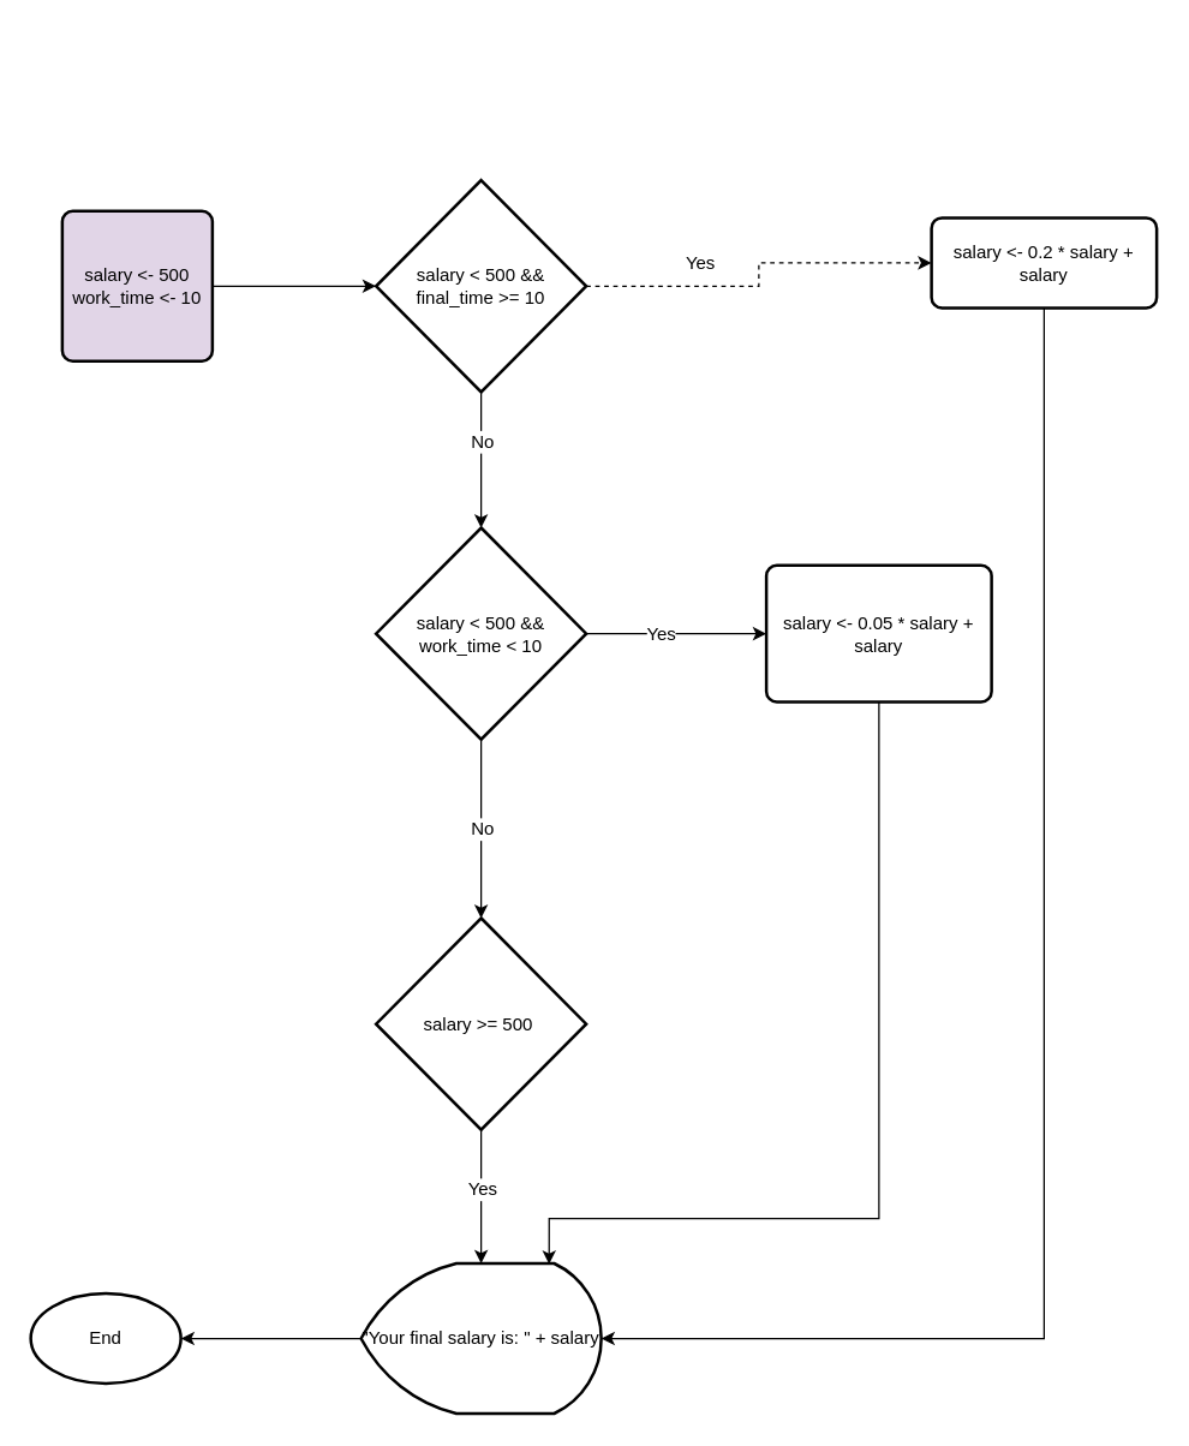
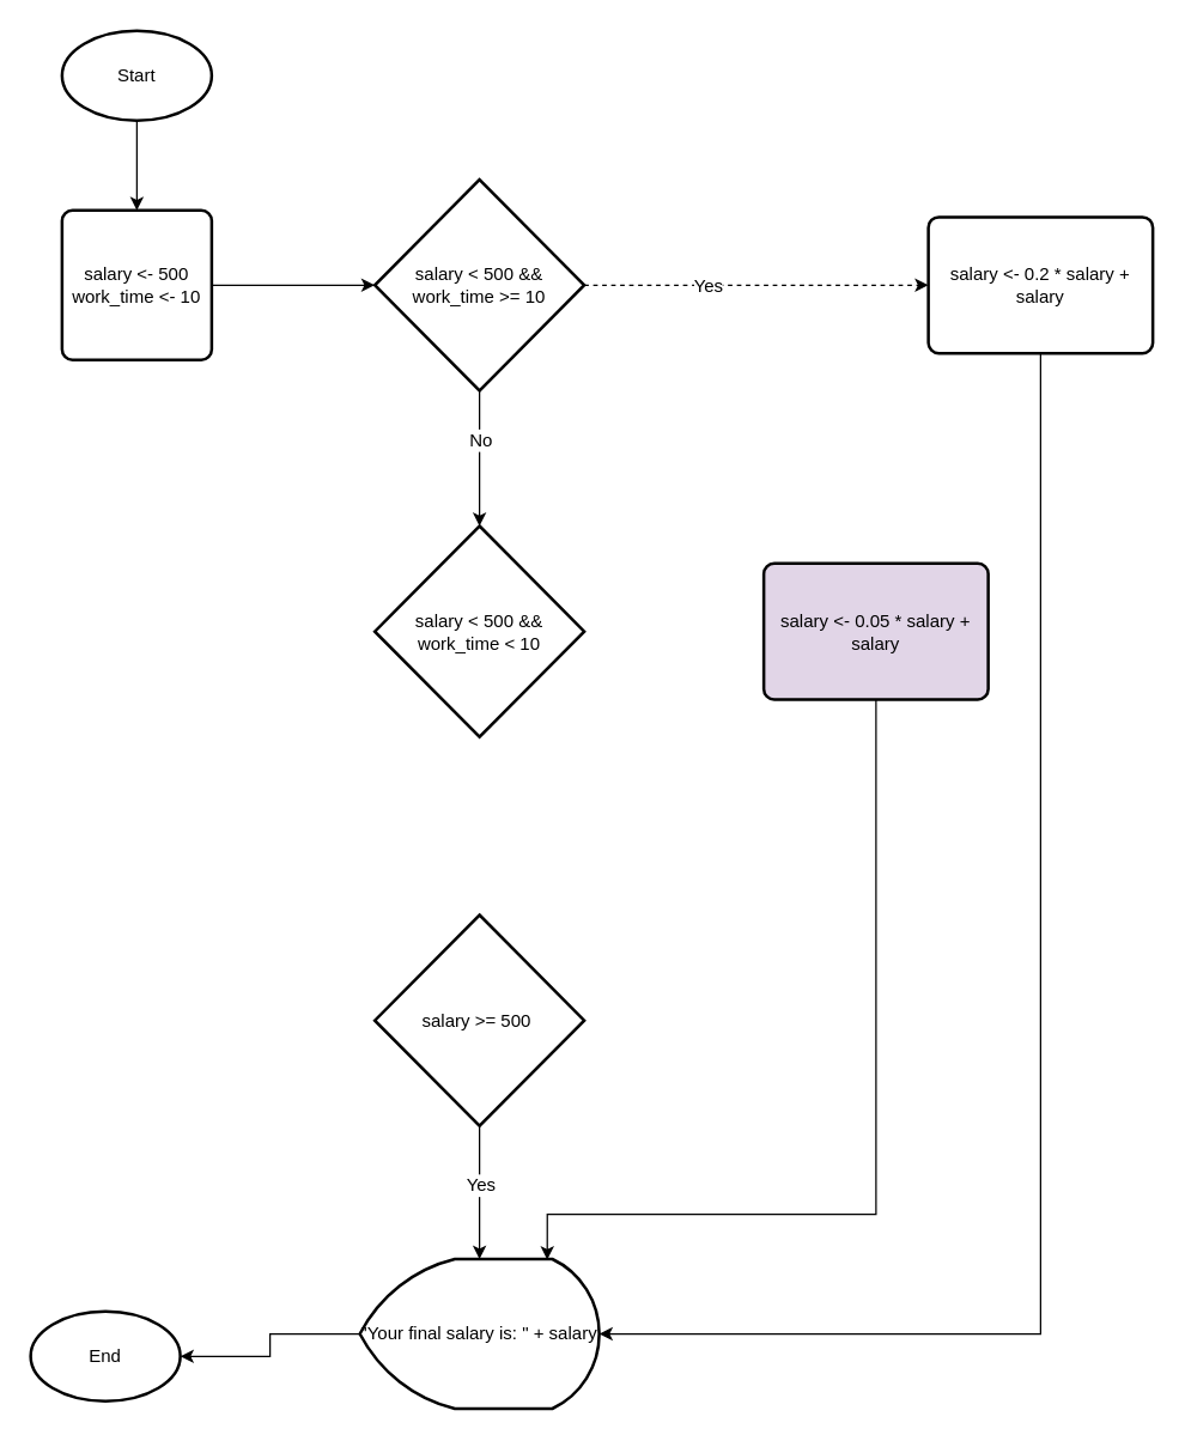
+ <mxCell id="3" value="Start" style="strokeWidth=2;html=1;shape=mxgraph.flowchart.start_1;whiteSpace=wrap;" vertex="1" parent="1"><mxGeometry x="41" y="20" width="100" height="60" as="geometry" /></mxCell>
+ <mxCell id="2" style="edgeStyle=orthogonalEdgeStyle;rounded=0;orthogonalLoop=1;jettySize=auto;html=1;entryX=0.5;entryY=0;entryDx=0;entryDy=0;" edge="1" parent="1" source="3" target="5"><mxGeometry relative="1" as="geometry" /></mxCell>
- <mxCell id="23" value="salary &amp;lt;- 0.2 * salary + salary" style="rounded=1;whiteSpace=wrap;html=1;absoluteArcSize=1;arcSize=14;strokeWidth=2;" vertex="1" parent="1"><mxGeometry x="620" y="144.5" width="150" height="60" as="geometry" /></mxCell>
+ <mxCell id="23" value="salary &amp;lt;- 0.2 * salary + salary" style="rounded=1;whiteSpace=wrap;html=1;absoluteArcSize=1;arcSize=14;strokeWidth=2;" vertex="1" parent="1"><mxGeometry x="620" y="144.5" width="150" height="91" as="geometry" /></mxCell>
- <mxCell id="5" value="salary &amp;lt;- 500&lt;br&gt;work_time &amp;lt;- 10" style="rounded=1;whiteSpace=wrap;html=1;absoluteArcSize=1;arcSize=14;strokeWidth=2;fillColor=#e1d5e7;" vertex="1" parent="1"><mxGeometry x="41" y="140" width="100" height="100" as="geometry" /></mxCell>
+ <mxCell id="5" value="salary &amp;lt;- 500&lt;br&gt;work_time &amp;lt;- 10" style="rounded=1;whiteSpace=wrap;html=1;absoluteArcSize=1;arcSize=14;strokeWidth=2;" vertex="1" parent="1"><mxGeometry x="41" y="140" width="100" height="100" as="geometry" /></mxCell>
- <mxCell id="10" value="salary &amp;lt; 500 &amp;amp;&amp;amp; final_time &amp;gt;= 10" style="strokeWidth=2;html=1;shape=mxgraph.flowchart.decision;whiteSpace=wrap;" vertex="1" parent="1"><mxGeometry x="250" y="119.5" width="140" height="141" as="geometry" /></mxCell>
+ <mxCell id="10" value="salary &amp;lt; 500 &amp;amp;&amp;amp; work_time &amp;gt;= 10" style="strokeWidth=2;html=1;shape=mxgraph.flowchart.decision;whiteSpace=wrap;" vertex="1" parent="1"><mxGeometry x="250" y="119.5" width="140" height="141" as="geometry" /></mxCell>
- <mxCell id="11" style="edgeStyle=orthogonalEdgeStyle;rounded=0;orthogonalLoop=1;jettySize=auto;html=1;entryX=0;entryY=0.5;entryDx=0;entryDy=0;" edge="1" parent="1" source="15" target="25"><mxGeometry relative="1" as="geometry"><mxPoint x="640" y="421.5" as="targetPoint" /></mxGeometry></mxCell>
- <mxCell id="12" value="Yes" style="text;html=1;resizable=0;points=[];align=center;verticalAlign=middle;labelBackgroundColor=#ffffff;" vertex="1" connectable="0" parent="11"><mxGeometry x="-0.227" y="-2" relative="1" as="geometry"><mxPoint x="3" y="-2" as="offset" /></mxGeometry></mxCell>
- <mxCell id="25" value="salary &amp;lt;- 0.05 * salary + salary" style="rounded=1;whiteSpace=wrap;html=1;absoluteArcSize=1;arcSize=14;strokeWidth=2;" vertex="1" parent="1"><mxGeometry x="510" y="376" width="150" height="91" as="geometry" /></mxCell>
+ <mxCell id="25" value="salary &amp;lt;- 0.05 * salary + salary" style="rounded=1;whiteSpace=wrap;html=1;absoluteArcSize=1;arcSize=14;strokeWidth=2;fillColor=#e1d5e7;" vertex="1" parent="1"><mxGeometry x="510" y="376" width="150" height="91" as="geometry" /></mxCell>
- <mxCell id="13" style="edgeStyle=orthogonalEdgeStyle;rounded=0;orthogonalLoop=1;jettySize=auto;html=1;exitX=0.5;exitY=1;exitDx=0;exitDy=0;exitPerimeter=0;entryX=0.5;entryY=0;entryDx=0;entryDy=0;entryPerimeter=0;" edge="1" parent="1" source="15" target="18"><mxGeometry relative="1" as="geometry"><mxPoint x="320" y="611" as="targetPoint" /></mxGeometry></mxCell>
- <mxCell id="14" value="No" style="text;html=1;resizable=0;points=[];align=center;verticalAlign=middle;labelBackgroundColor=#ffffff;" vertex="1" connectable="0" parent="13"><mxGeometry x="0.193" relative="1" as="geometry"><mxPoint y="-12" as="offset" /></mxGeometry></mxCell>
- <mxCell id="21" value="End" style="strokeWidth=2;html=1;shape=mxgraph.flowchart.start_1;whiteSpace=wrap;" vertex="1" parent="1"><mxGeometry x="20" y="861" width="100" height="60" as="geometry" /></mxCell>
+ <mxCell id="21" value="End" style="strokeWidth=2;html=1;shape=mxgraph.flowchart.start_1;whiteSpace=wrap;" vertex="1" parent="1"><mxGeometry x="20" y="876" width="100" height="60" as="geometry" /></mxCell>
